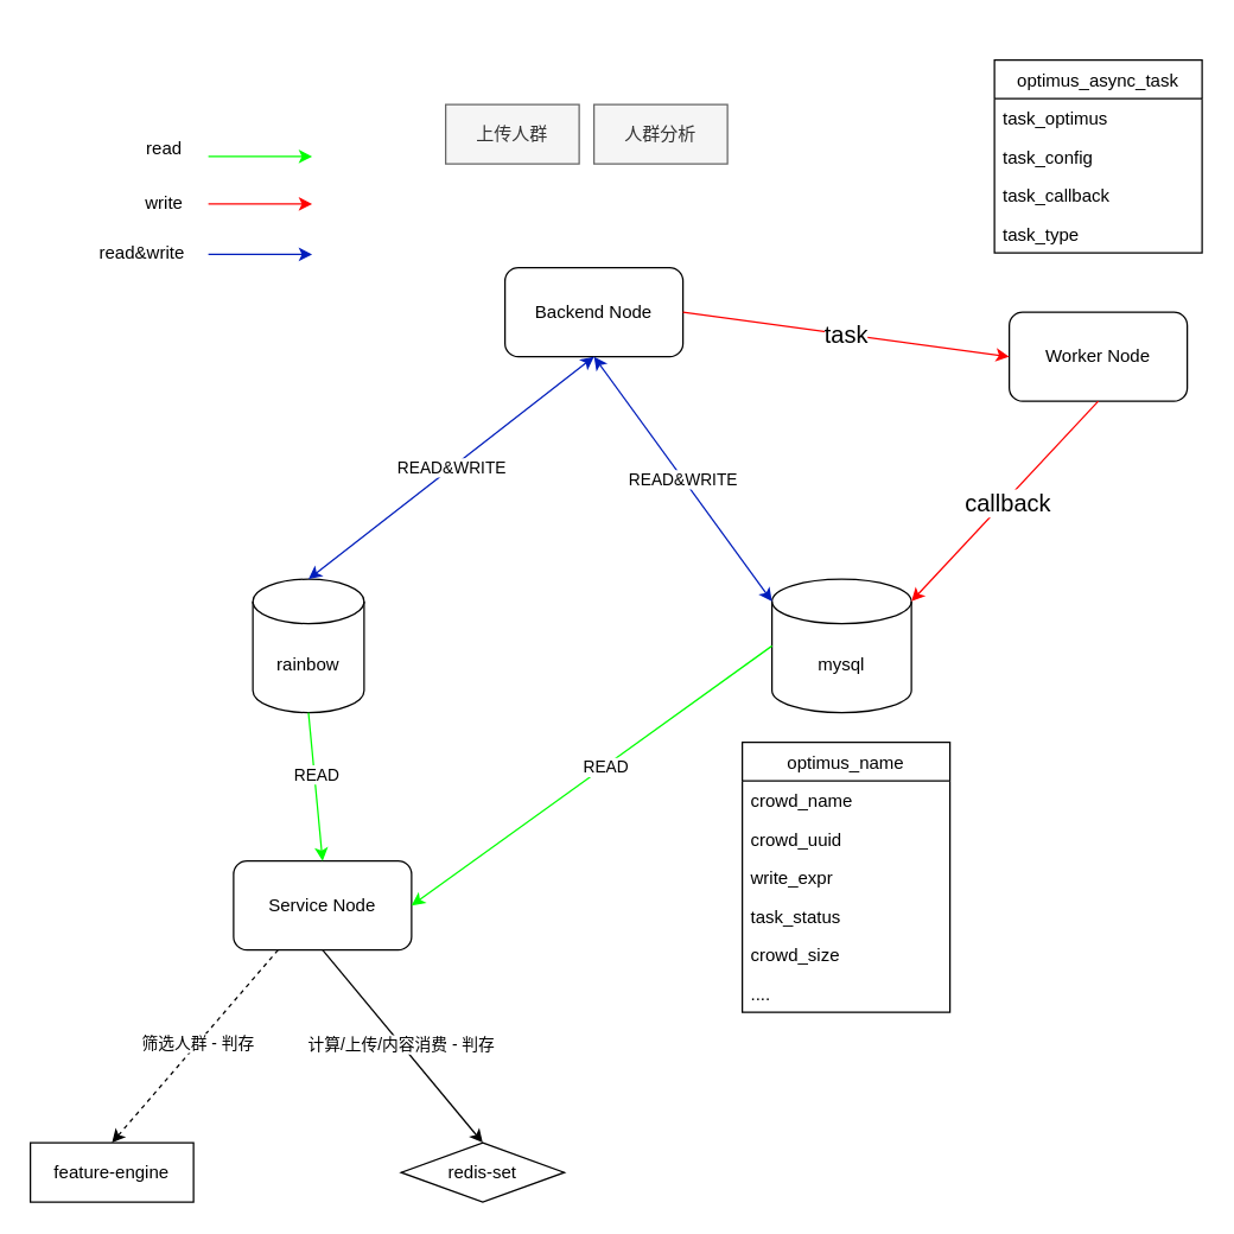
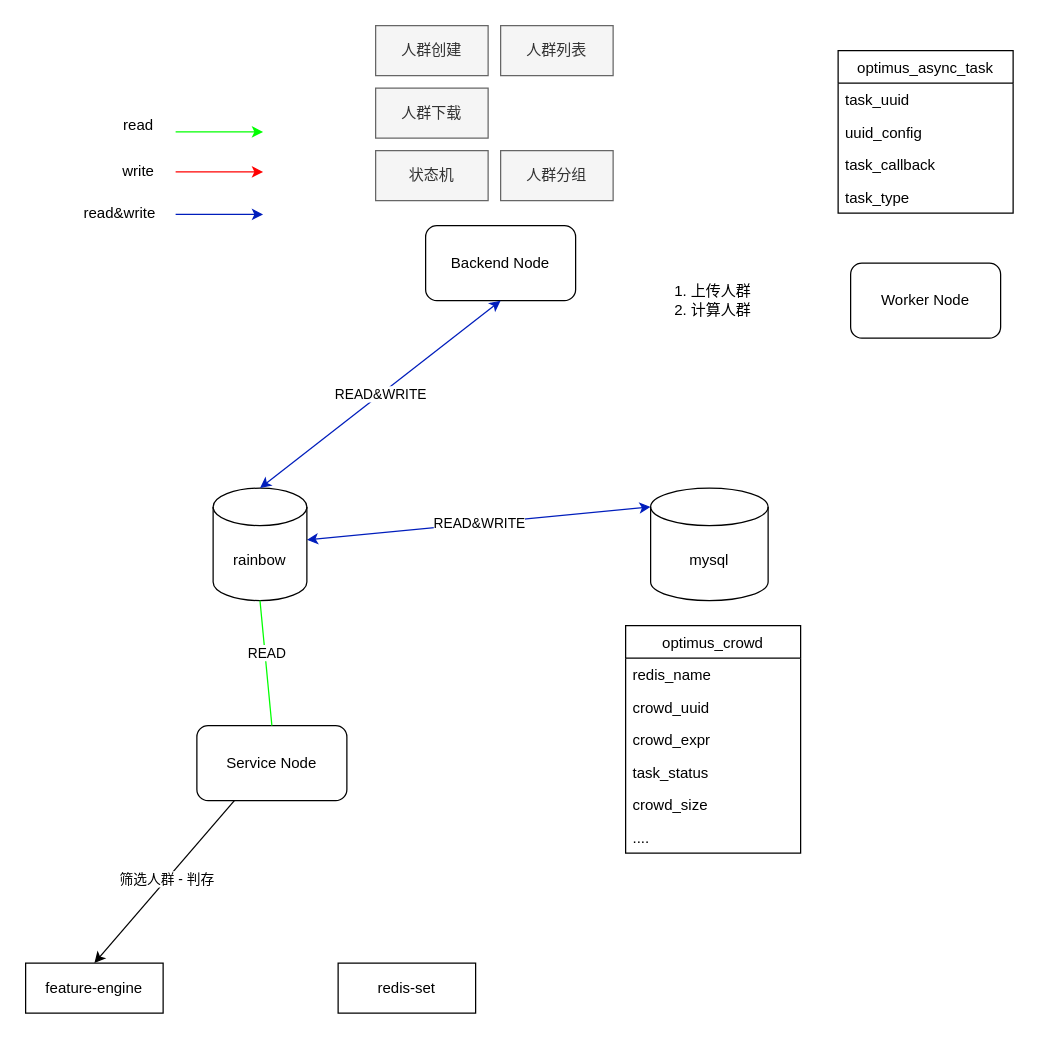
+ <mxCell id="11" value="人群创建" style="rounded=0;whiteSpace=wrap;html=1;fillColor=#f5f5f5;strokeColor=#666666;fontColor=#333333;" vertex="1" parent="1"><mxGeometry x="300" y="20" width="90" height="40" as="geometry" /></mxCell>
+ <mxCell id="12" value="人群列表" style="rounded=0;whiteSpace=wrap;html=1;fillColor=#f5f5f5;strokeColor=#666666;fontColor=#333333;" vertex="1" parent="1"><mxGeometry x="400" y="20" width="90" height="40" as="geometry" /></mxCell>
- <mxCell id="18" value="task_optimus" style="text;strokeColor=none;fillColor=none;align=left;verticalAlign=top;spacingLeft=4;spacingRight=4;overflow=hidden;rotatable=0;points=[[0,0.5],[1,0.5]];portConstraint=eastwest;" vertex="1" parent="17"><mxGeometry y="26" width="140" height="26" as="geometry" /></mxCell>
+ <mxCell id="18" value="task_uuid" style="text;strokeColor=none;fillColor=none;align=left;verticalAlign=top;spacingLeft=4;spacingRight=4;overflow=hidden;rotatable=0;points=[[0,0.5],[1,0.5]];portConstraint=eastwest;" vertex="1" parent="17"><mxGeometry y="26" width="140" height="26" as="geometry" /></mxCell>
- <mxCell id="13" value="上传人群" style="rounded=0;whiteSpace=wrap;html=1;fillColor=#f5f5f5;strokeColor=#666666;fontColor=#333333;" vertex="1" parent="1"><mxGeometry x="300" y="70" width="90" height="40" as="geometry" /></mxCell>
+ <mxCell id="13" value="人群下载" style="rounded=0;whiteSpace=wrap;html=1;fillColor=#f5f5f5;strokeColor=#666666;fontColor=#333333;" vertex="1" parent="1"><mxGeometry x="300" y="70" width="90" height="40" as="geometry" /></mxCell>
- <mxCell id="14" value="人群分析" style="rounded=0;whiteSpace=wrap;html=1;fillColor=#f5f5f5;strokeColor=#666666;fontColor=#333333;" vertex="1" parent="1"><mxGeometry x="400" y="70" width="90" height="40" as="geometry" /></mxCell>
- <mxCell id="19" value="task_config" style="text;strokeColor=none;fillColor=none;align=left;verticalAlign=top;spacingLeft=4;spacingRight=4;overflow=hidden;rotatable=0;points=[[0,0.5],[1,0.5]];portConstraint=eastwest;" vertex="1" parent="17"><mxGeometry y="52" width="140" height="26" as="geometry" /></mxCell>
+ <mxCell id="19" value="uuid_config" style="text;strokeColor=none;fillColor=none;align=left;verticalAlign=top;spacingLeft=4;spacingRight=4;overflow=hidden;rotatable=0;points=[[0,0.5],[1,0.5]];portConstraint=eastwest;" vertex="1" parent="17"><mxGeometry y="52" width="140" height="26" as="geometry" /></mxCell>
+ <mxCell id="15" value="状态机" style="rounded=0;whiteSpace=wrap;html=1;fillColor=#f5f5f5;strokeColor=#666666;fontColor=#333333;" vertex="1" parent="1"><mxGeometry x="300" y="120" width="90" height="40" as="geometry" /></mxCell>
+ <mxCell id="16" value="人群分组" style="rounded=0;whiteSpace=wrap;html=1;fillColor=#f5f5f5;strokeColor=#666666;fontColor=#333333;" vertex="1" parent="1"><mxGeometry x="400" y="120" width="90" height="40" as="geometry" /></mxCell>
- <mxCell id="5" value="" style="endArrow=classic;html=1;exitX=1;exitY=0.5;exitDx=0;exitDy=0;entryX=0;entryY=0.5;entryDx=0;entryDy=0;fillColor=#f8cecc;strokeColor=#FF0000;" edge="1" parent="1" source="2" target="3"><mxGeometry width="50" height="50" relative="1" as="geometry"><mxPoint x="240" y="300" as="sourcePoint" /><mxPoint x="580" y="230" as="targetPoint" /></mxGeometry></mxCell>
- <mxCell id="6" value="&lt;font style=&quot;font-size: 16px&quot;&gt;task&lt;/font&gt;" style="edgeLabel;html=1;align=center;verticalAlign=middle;resizable=0;points=[];" vertex="1" connectable="0" parent="5"><mxGeometry relative="1" as="geometry"><mxPoint as="offset" /></mxGeometry></mxCell>
+ <mxCell id="9" value="&lt;div style=&quot;text-align: justify&quot;&gt;&lt;span&gt;1. 上传人群&lt;/span&gt;&lt;br&gt;&lt;span&gt;2. 计算人群&lt;/span&gt;&lt;br&gt;&lt;/div&gt;" style="text;html=1;strokeColor=none;fillColor=none;align=center;verticalAlign=middle;whiteSpace=wrap;rounded=0;" vertex="1" parent="1"><mxGeometry x="520" y="220" width="100" height="40" as="geometry" /></mxCell>
- <mxCell id="10" value="READ&amp;amp;WRITE" style="endArrow=classic;startArrow=classic;html=1;entryX=0.5;entryY=1;entryDx=0;entryDy=0;exitX=0;exitY=0;exitDx=0;exitDy=15;exitPerimeter=0;fillColor=#0050ef;strokeColor=#001DBC;" edge="1" parent="1" source="4" target="2"><mxGeometry width="50" height="50" relative="1" as="geometry"><mxPoint x="430" y="340" as="sourcePoint" /><mxPoint x="480" y="290" as="targetPoint" /></mxGeometry></mxCell>
+ <mxCell id="10" value="READ&amp;amp;WRITE" style="endArrow=classic;startArrow=classic;html=1;exitX=0;exitY=0;exitDx=0;exitDy=15;exitPerimeter=0;fillColor=#0050ef;strokeColor=#001DBC;" edge="1" parent="1" source="4" target="29"><mxGeometry width="50" height="50" relative="1" as="geometry"><mxPoint x="430" y="340" as="sourcePoint" /><mxPoint x="480" y="290" as="targetPoint" /></mxGeometry></mxCell>
- <mxCell id="7" value="" style="endArrow=classic;html=1;exitX=0.5;exitY=1;exitDx=0;exitDy=0;entryX=1;entryY=0;entryDx=0;entryDy=15;entryPerimeter=0;fillColor=#f8cecc;strokeColor=#FF0000;" edge="1" parent="1" source="3" target="4"><mxGeometry width="50" height="50" relative="1" as="geometry"><mxPoint x="470" y="220" as="sourcePoint" /><mxPoint x="604" y="220" as="targetPoint" /></mxGeometry></mxCell>
- <mxCell id="8" value="&lt;font style=&quot;font-size: 16px&quot;&gt;callback&lt;/font&gt;" style="edgeLabel;html=1;align=center;verticalAlign=middle;resizable=0;points=[];" vertex="1" connectable="0" parent="7"><mxGeometry x="-0.0" y="2" relative="1" as="geometry"><mxPoint as="offset" /></mxGeometry></mxCell>
- <mxCell id="22" value="optimus_name" style="swimlane;fontStyle=0;childLayout=stackLayout;horizontal=1;startSize=26;horizontalStack=0;resizeParent=1;resizeParentMax=0;resizeLast=0;collapsible=1;marginBottom=0;" vertex="1" parent="1"><mxGeometry x="500" y="500" width="140" height="182" as="geometry"><mxRectangle x="490" y="240" width="110" height="26" as="alternateBounds" /></mxGeometry></mxCell>
+ <mxCell id="22" value="optimus_crowd" style="swimlane;fontStyle=0;childLayout=stackLayout;horizontal=1;startSize=26;horizontalStack=0;resizeParent=1;resizeParentMax=0;resizeLast=0;collapsible=1;marginBottom=0;" vertex="1" parent="1"><mxGeometry x="500" y="500" width="140" height="182" as="geometry"><mxRectangle x="490" y="240" width="110" height="26" as="alternateBounds" /></mxGeometry></mxCell>
- <mxCell id="32" value="" style="endArrow=classic;html=1;exitX=0;exitY=0.5;exitDx=0;exitDy=0;exitPerimeter=0;entryX=1;entryY=0.5;entryDx=0;entryDy=0;fillColor=#d5e8d4;strokeColor=#00FF00;" edge="1" parent="1" source="4" target="31"><mxGeometry width="50" height="50" relative="1" as="geometry"><mxPoint x="370" y="610" as="sourcePoint" /><mxPoint x="420" y="560" as="targetPoint" /></mxGeometry></mxCell>
- <mxCell id="33" value="READ" style="edgeLabel;html=1;align=center;verticalAlign=middle;resizable=0;points=[];" vertex="1" connectable="0" parent="32"><mxGeometry x="-0.071" relative="1" as="geometry"><mxPoint as="offset" /></mxGeometry></mxCell>
- <mxCell id="23" value="crowd_name" style="text;strokeColor=none;fillColor=none;align=left;verticalAlign=top;spacingLeft=4;spacingRight=4;overflow=hidden;rotatable=0;points=[[0,0.5],[1,0.5]];portConstraint=eastwest;" vertex="1" parent="22"><mxGeometry y="26" width="140" height="26" as="geometry" /></mxCell>
+ <mxCell id="23" value="redis_name" style="text;strokeColor=none;fillColor=none;align=left;verticalAlign=top;spacingLeft=4;spacingRight=4;overflow=hidden;rotatable=0;points=[[0,0.5],[1,0.5]];portConstraint=eastwest;" vertex="1" parent="22"><mxGeometry y="26" width="140" height="26" as="geometry" /></mxCell>
- <mxCell id="34" value="" style="endArrow=classic;html=1;exitX=0.5;exitY=1;exitDx=0;exitDy=0;exitPerimeter=0;entryX=0.5;entryY=0;entryDx=0;entryDy=0;fillColor=#d5e8d4;strokeColor=#00FF00;" edge="1" parent="1" source="29" target="31"><mxGeometry width="50" height="50" relative="1" as="geometry"><mxPoint x="530" y="445" as="sourcePoint" /><mxPoint x="287" y="620" as="targetPoint" /></mxGeometry></mxCell>
+ <mxCell id="34" value="" style="endArrow=none;html=1;exitX=0.5;exitY=1;exitDx=0;exitDy=0;exitPerimeter=0;entryX=0.5;entryY=0;entryDx=0;entryDy=0;fillColor=#d5e8d4;strokeColor=#00FF00;" edge="1" parent="1" source="29" target="31"><mxGeometry width="50" height="50" relative="1" as="geometry"><mxPoint x="530" y="445" as="sourcePoint" /><mxPoint x="287" y="620" as="targetPoint" /></mxGeometry></mxCell>
- <mxCell id="25" value="write_expr" style="text;strokeColor=none;fillColor=none;align=left;verticalAlign=top;spacingLeft=4;spacingRight=4;overflow=hidden;rotatable=0;points=[[0,0.5],[1,0.5]];portConstraint=eastwest;" vertex="1" parent="22"><mxGeometry y="78" width="140" height="26" as="geometry" /></mxCell>
+ <mxCell id="25" value="crowd_expr" style="text;strokeColor=none;fillColor=none;align=left;verticalAlign=top;spacingLeft=4;spacingRight=4;overflow=hidden;rotatable=0;points=[[0,0.5],[1,0.5]];portConstraint=eastwest;" vertex="1" parent="22"><mxGeometry y="78" width="140" height="26" as="geometry" /></mxCell>
- <mxCell id="43" value="" style="endArrow=classic;html=1;exitX=0.25;exitY=1;exitDx=0;exitDy=0;entryX=0.5;entryY=0;entryDx=0;entryDy=0;dashed=1;" edge="1" parent="1" source="31" target="42"><mxGeometry width="50" height="50" relative="1" as="geometry"><mxPoint x="50" y="720" as="sourcePoint" /><mxPoint x="100" y="670" as="targetPoint" /></mxGeometry></mxCell>
+ <mxCell id="43" value="" style="endArrow=classic;html=1;exitX=0.25;exitY=1;exitDx=0;exitDy=0;entryX=0.5;entryY=0;entryDx=0;entryDy=0;" edge="1" parent="1" source="31" target="42"><mxGeometry width="50" height="50" relative="1" as="geometry"><mxPoint x="50" y="720" as="sourcePoint" /><mxPoint x="100" y="670" as="targetPoint" /></mxGeometry></mxCell>
- <mxCell id="46" value="" style="endArrow=classic;html=1;exitX=0.5;exitY=1;exitDx=0;exitDy=0;entryX=0.5;entryY=0;entryDx=0;entryDy=0;" edge="1" parent="1" target="45" source="31"><mxGeometry width="50" height="50" relative="1" as="geometry"><mxPoint x="390" y="650" as="sourcePoint" /><mxPoint x="303" y="680" as="targetPoint" /></mxGeometry></mxCell>
- <mxCell id="47" value="计算/上传/内容消费 - 判存" style="edgeLabel;html=1;align=center;verticalAlign=middle;resizable=0;points=[];" vertex="1" connectable="0" parent="46"><mxGeometry x="-0.032" relative="1" as="geometry"><mxPoint as="offset" /></mxGeometry></mxCell>
- <mxCell id="45" value="redis-set" style="rhombus;whiteSpace=wrap;html=1;" vertex="1" parent="1"><mxGeometry x="270" y="770" width="110" height="40" as="geometry" /></mxCell>
+ <mxCell id="45" value="redis-set" style="rounded=0;whiteSpace=wrap;html=1;" vertex="1" parent="1"><mxGeometry x="270" y="770" width="110" height="40" as="geometry" /></mxCell>
